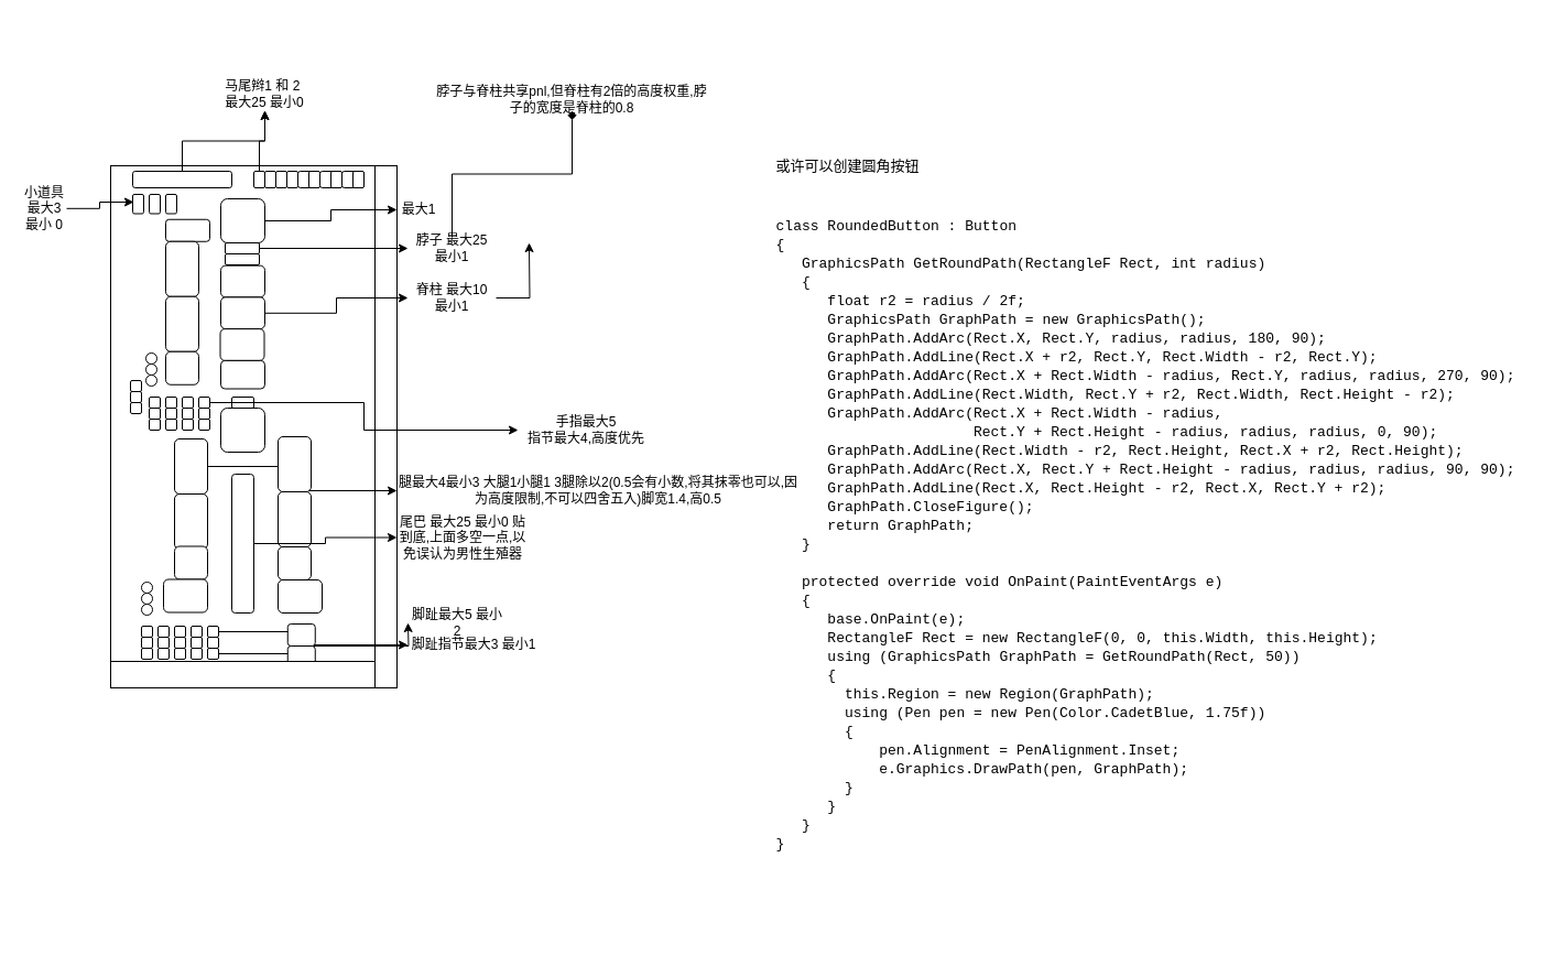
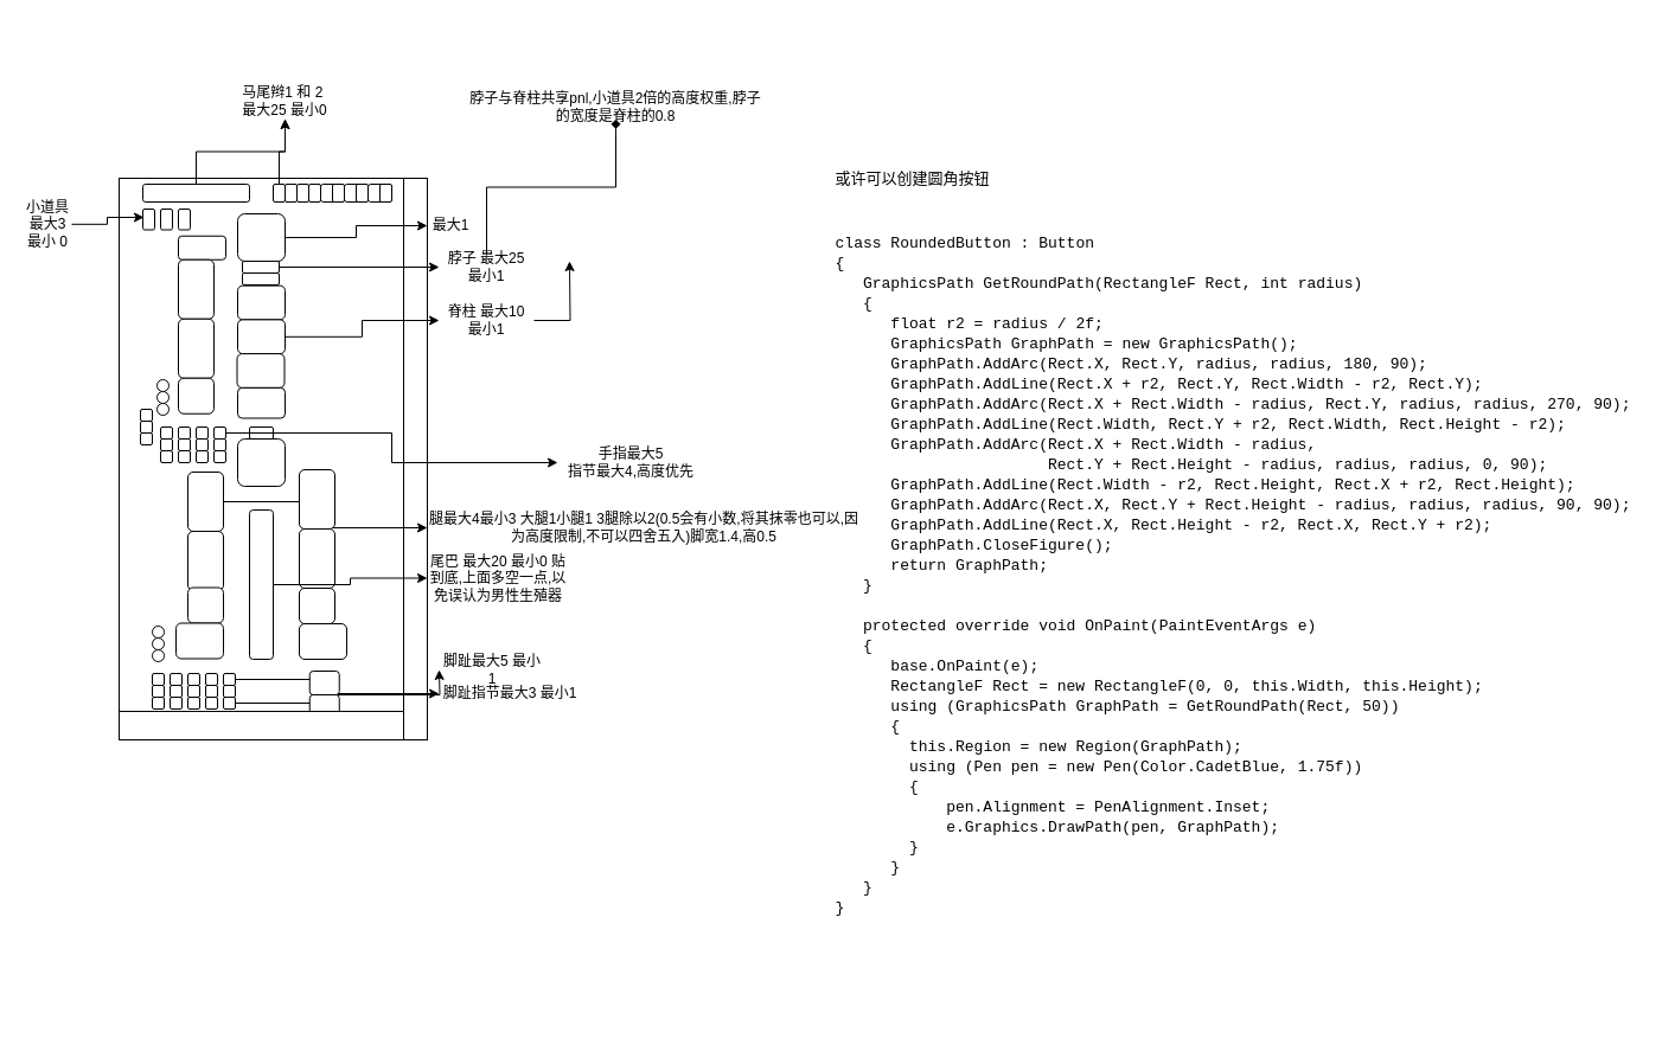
- <mxCell id="99" value="脖子与脊柱共享pnl,但脊柱有2倍的高度权重,脖子的宽度是脊柱的0.8" style="text;html=1;strokeColor=none;fillColor=none;align=center;verticalAlign=middle;whiteSpace=wrap;rounded=0;" vertex="1" parent="1"><mxGeometry x="394" y="80" width="250" height="20" as="geometry" /></mxCell>
+ <mxCell id="99" value="脖子与脊柱共享pnl,小道具2倍的高度权重,脖子的宽度是脊柱的0.8" style="text;html=1;strokeColor=none;fillColor=none;align=center;verticalAlign=middle;whiteSpace=wrap;rounded=0;" vertex="1" parent="1"><mxGeometry x="394" y="80" width="250" height="20" as="geometry" /></mxCell>
- <mxCell id="80" value="尾巴 最大25 最小0 贴到底,上面多空一点,以免误认为男性生殖器" style="text;html=1;strokeColor=none;fillColor=none;align=center;verticalAlign=middle;whiteSpace=wrap;rounded=0;" parent="1" vertex="1"><mxGeometry x="360" y="477.5" width="120" height="20" as="geometry" /></mxCell>
+ <mxCell id="80" value="尾巴 最大20 最小0 贴到底,上面多空一点,以免误认为男性生殖器" style="text;html=1;strokeColor=none;fillColor=none;align=center;verticalAlign=middle;whiteSpace=wrap;rounded=0;" parent="1" vertex="1"><mxGeometry x="360" y="477.5" width="120" height="20" as="geometry" /></mxCell>
- <mxCell id="34" value="脚趾最大5 最小2" style="text;html=1;strokeColor=none;fillColor=none;align=center;verticalAlign=middle;whiteSpace=wrap;rounded=0;" parent="1" vertex="1"><mxGeometry x="370" y="555" width="90" height="20" as="geometry" /></mxCell>
+ <mxCell id="34" value="脚趾最大5 最小1" style="text;html=1;strokeColor=none;fillColor=none;align=center;verticalAlign=middle;whiteSpace=wrap;rounded=0;" parent="1" vertex="1"><mxGeometry x="370" y="555" width="90" height="20" as="geometry" /></mxCell>
